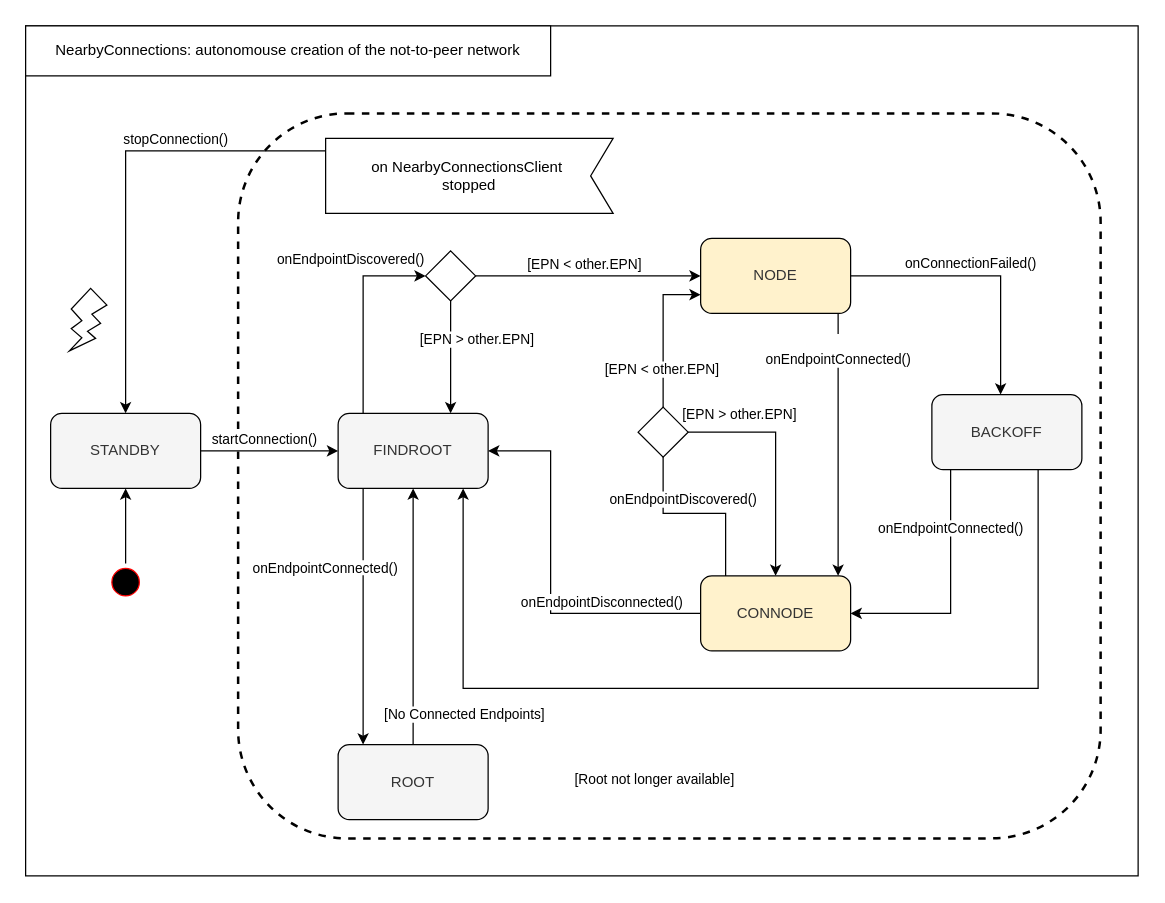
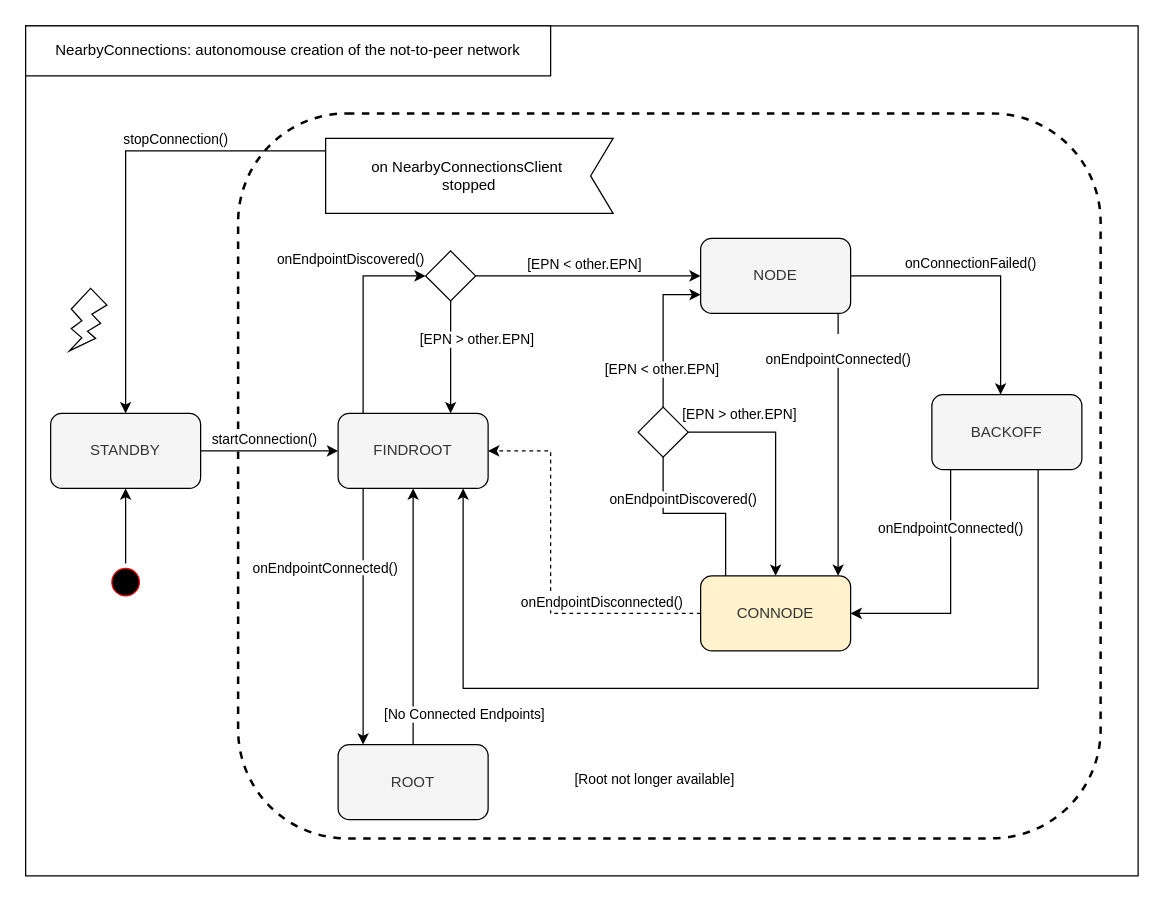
- <mxCell id="10" value="NODE" style="rounded=1;whiteSpace=wrap;html=1;fillColor=#fff2cc;strokeColor=#000000;fontColor=#333333;" parent="1" vertex="1"><mxGeometry x="560" y="190" width="120" height="60" as="geometry" /></mxCell>
+ <mxCell id="10" value="NODE" style="rounded=1;whiteSpace=wrap;html=1;fillColor=#f5f5f5;strokeColor=#000000;fontColor=#333333;" parent="1" vertex="1"><mxGeometry x="560" y="190" width="120" height="60" as="geometry" /></mxCell>
- <mxCell id="14" style="edgeStyle=orthogonalEdgeStyle;rounded=0;orthogonalLoop=1;jettySize=auto;html=1;" parent="1" source="18" target="6" edge="1"><mxGeometry relative="1" as="geometry"><Array as="points"><mxPoint x="440" y="490" /><mxPoint x="440" y="360" /></Array></mxGeometry></mxCell>
+ <mxCell id="14" style="edgeStyle=orthogonalEdgeStyle;rounded=0;orthogonalLoop=1;jettySize=auto;html=1;dashed=1;" parent="1" source="18" target="6" edge="1"><mxGeometry relative="1" as="geometry"><Array as="points"><mxPoint x="440" y="490" /><mxPoint x="440" y="360" /></Array></mxGeometry></mxCell>
